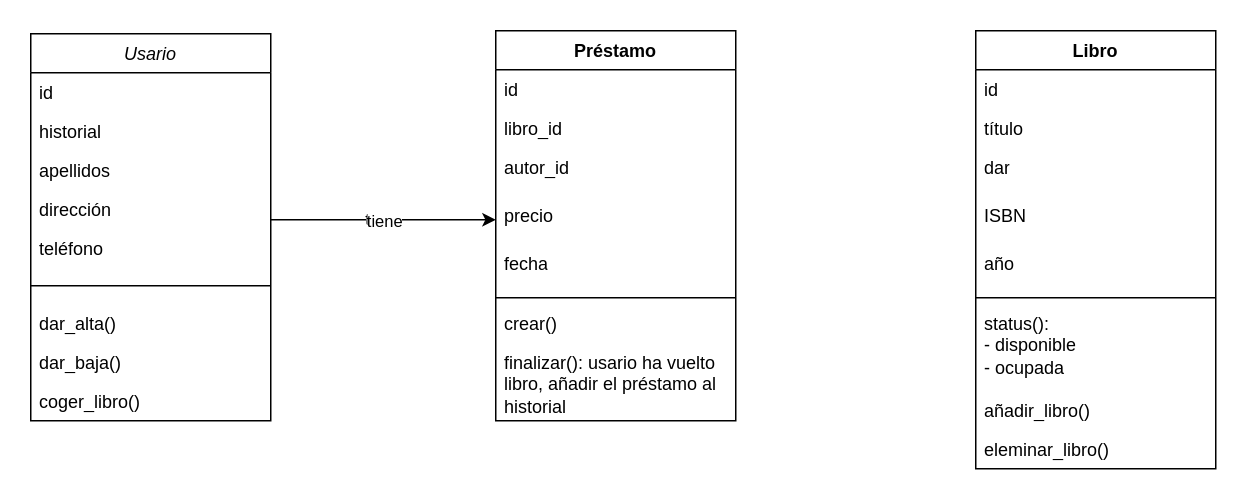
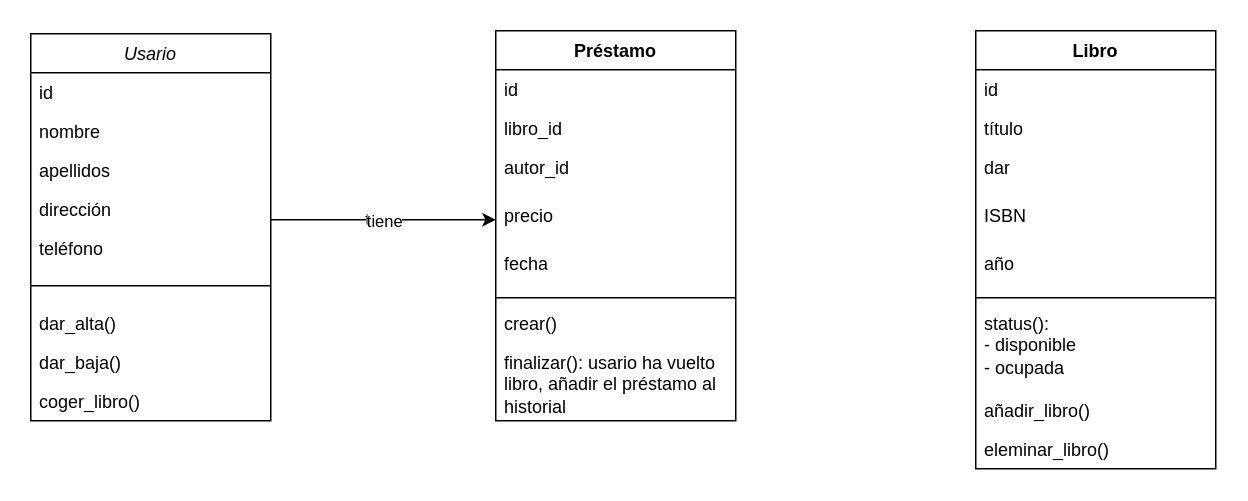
- <mxCell id="4" value="historial" style="text;align=left;verticalAlign=top;spacingLeft=4;spacingRight=4;overflow=hidden;rotatable=0;points=[[0,0.5],[1,0.5]];portConstraint=eastwest;" parent="2" vertex="1"><mxGeometry y="52" width="160" height="26" as="geometry" /></mxCell>
+ <mxCell id="4" value="nombre" style="text;align=left;verticalAlign=top;spacingLeft=4;spacingRight=4;overflow=hidden;rotatable=0;points=[[0,0.5],[1,0.5]];portConstraint=eastwest;" parent="2" vertex="1"><mxGeometry y="52" width="160" height="26" as="geometry" /></mxCell>
